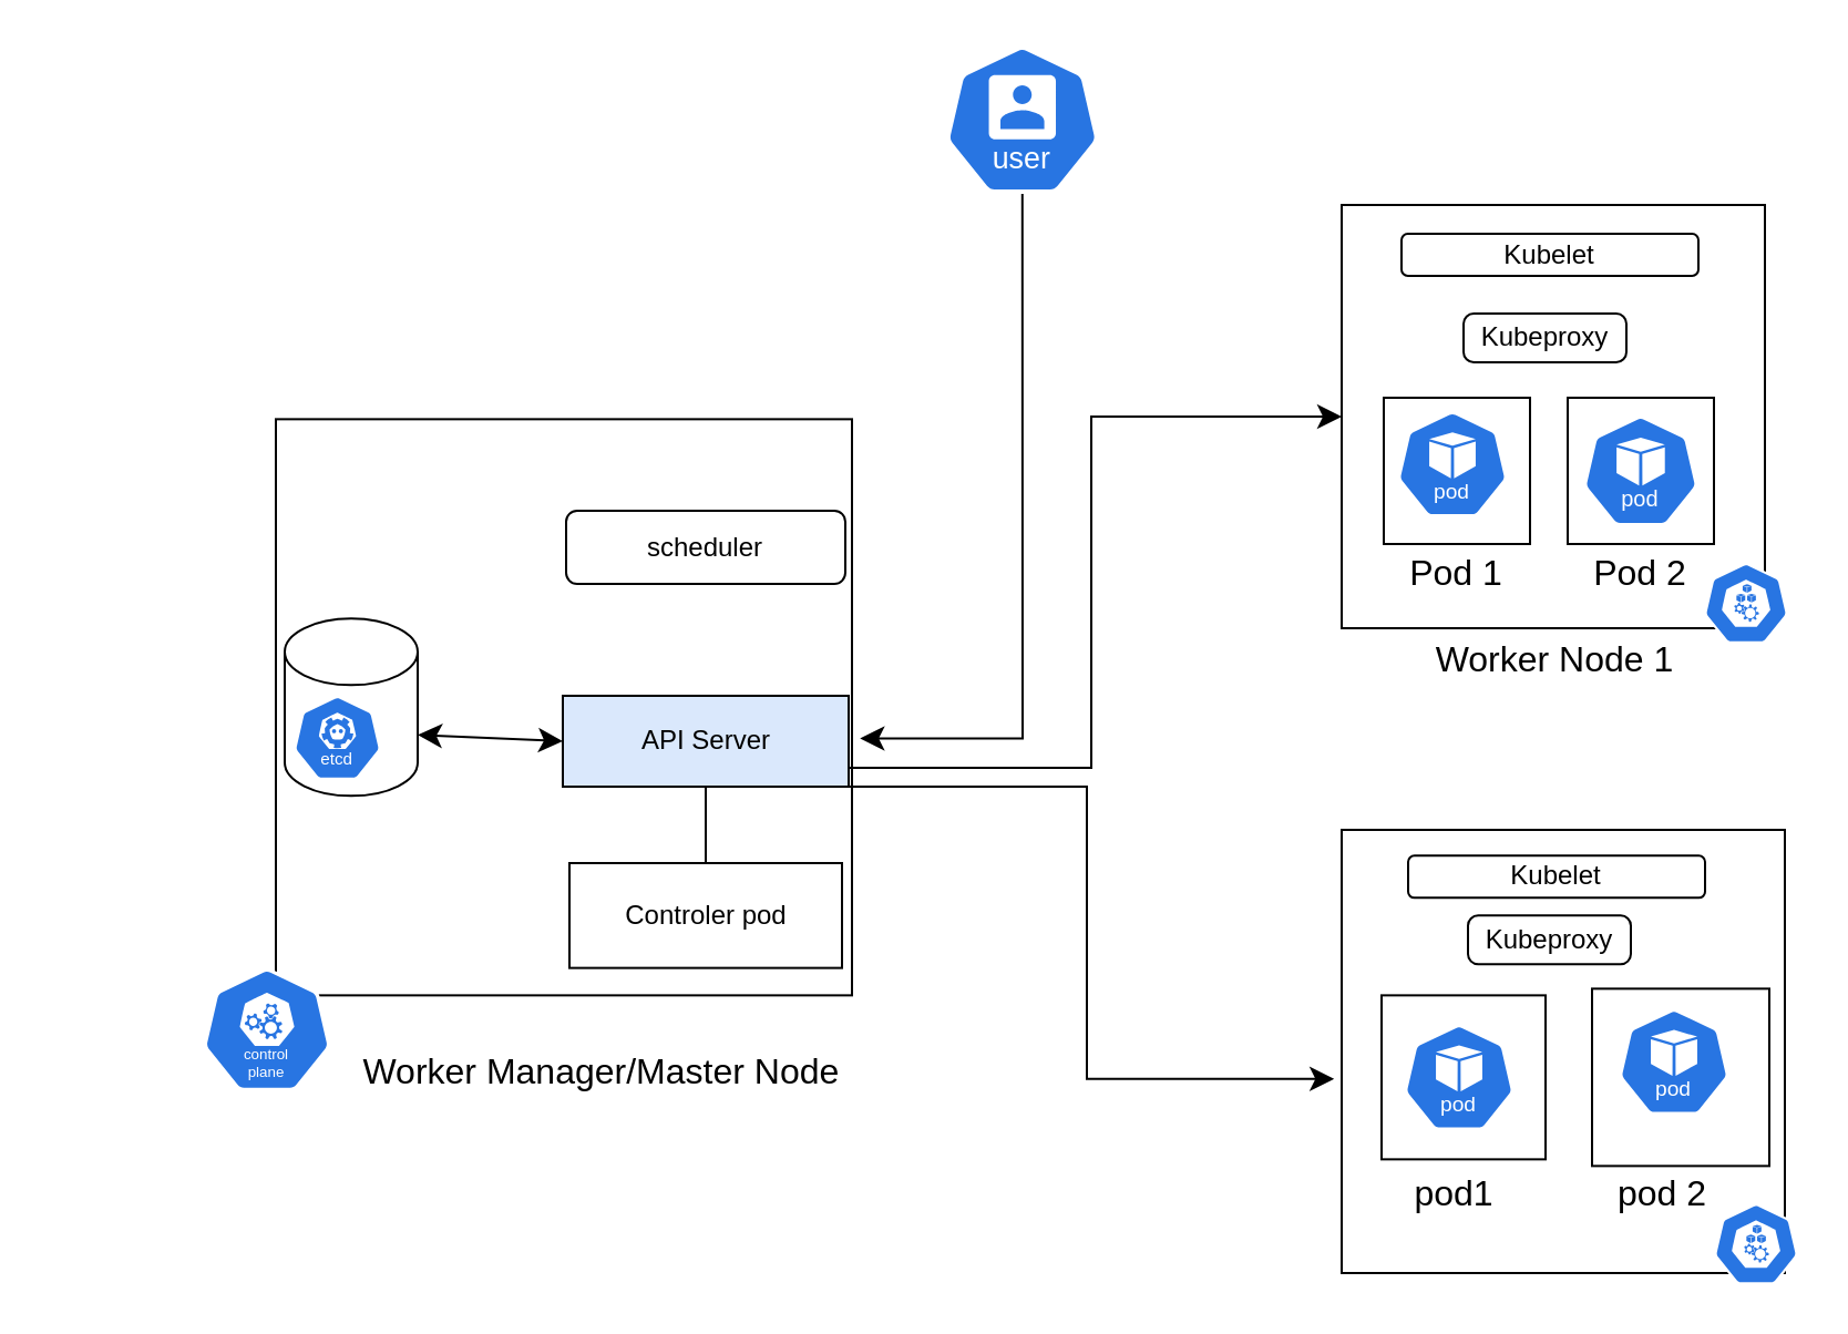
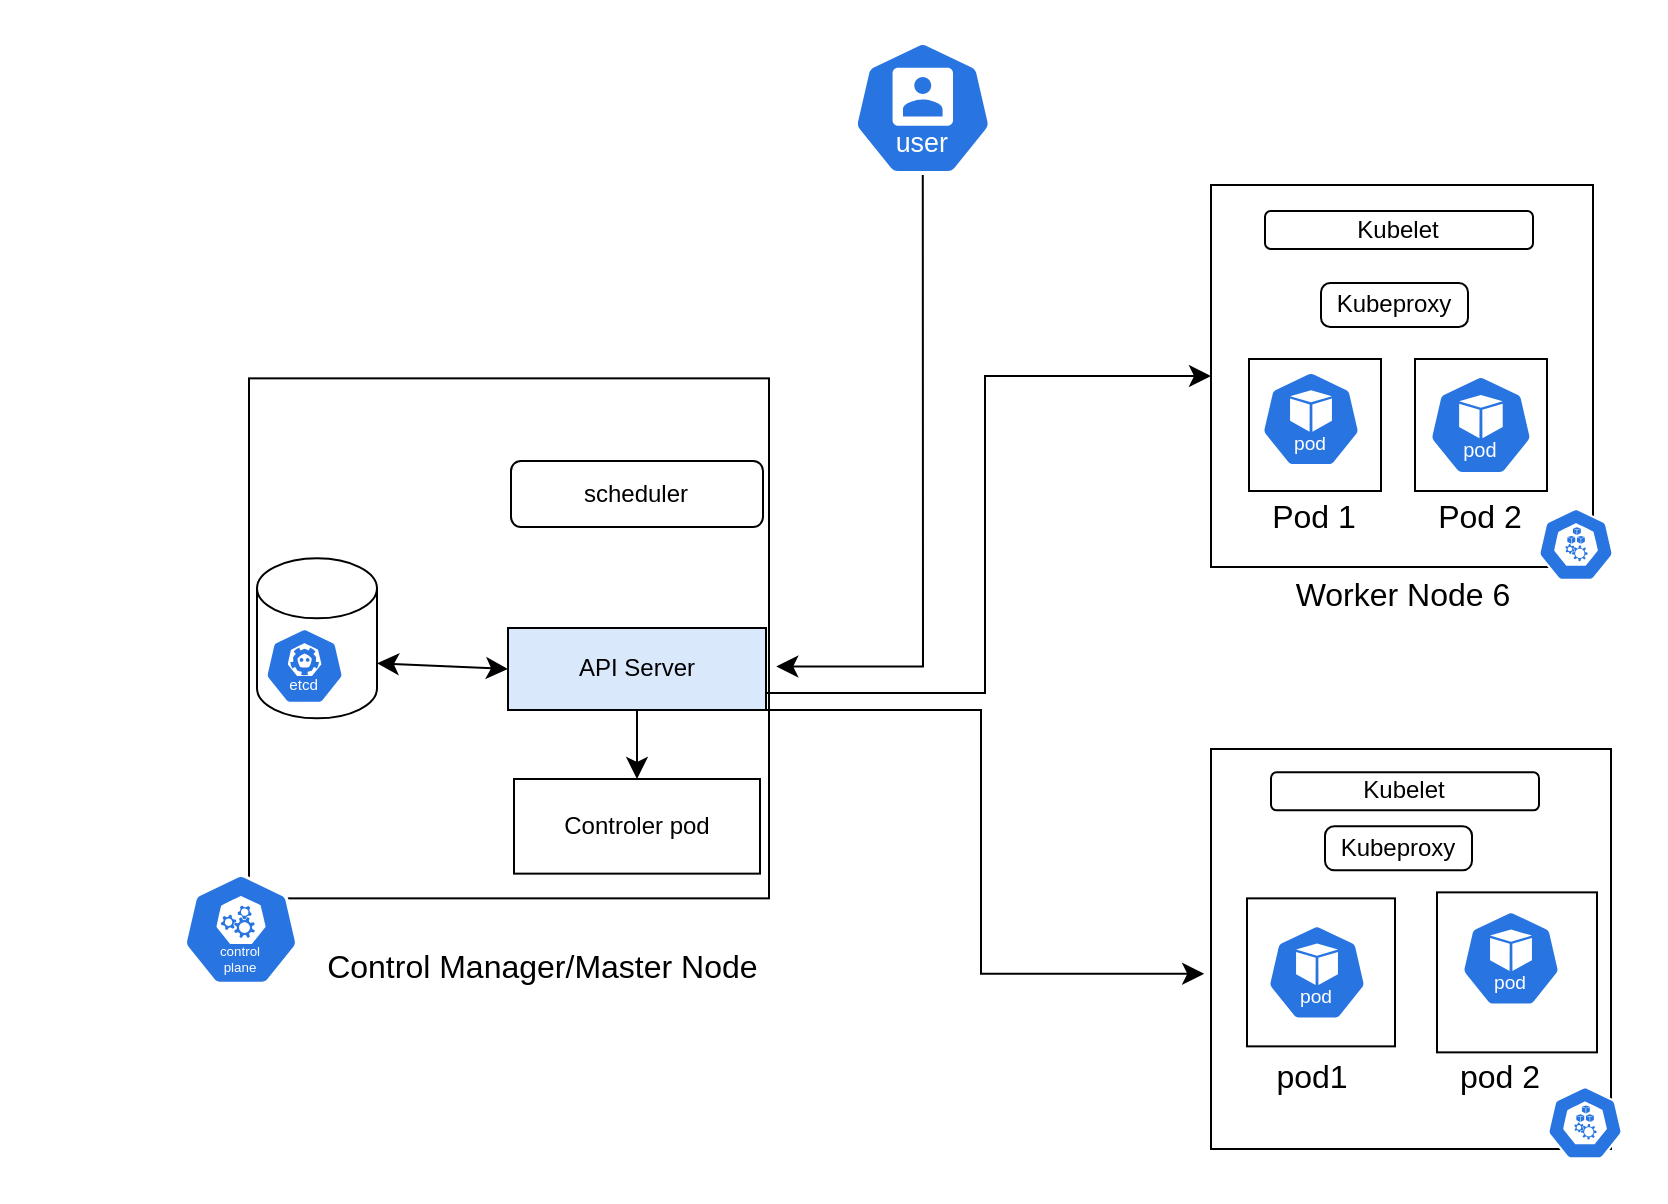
- <mxCell id="12" value="Worker Node 1" style="text;html=1;align=center;verticalAlign=middle;resizable=0;points=[];autosize=1;strokeColor=none;fillColor=none;fontSize=16;" vertex="1" parent="1"><mxGeometry x="638" y="281" width="125" height="31" as="geometry" /></mxCell>
+ <mxCell id="12" value="Worker Node 6" style="text;html=1;align=center;verticalAlign=middle;resizable=0;points=[];autosize=1;strokeColor=none;fillColor=none;fontSize=16;" vertex="1" parent="1"><mxGeometry x="638" y="281" width="125" height="31" as="geometry" /></mxCell>
- <mxCell id="5" style="edgeStyle=none;curved=1;rounded=0;orthogonalLoop=1;jettySize=auto;html=1;exitX=0.5;exitY=1;exitDx=0;exitDy=0;entryX=0.5;entryY=0;entryDx=0;entryDy=0;fontSize=12;startSize=8;endSize=8;endArrow=none;" edge="1" parent="1" source="6" target="4"><mxGeometry relative="1" as="geometry" /></mxCell>
+ <mxCell id="5" style="edgeStyle=none;curved=1;rounded=0;orthogonalLoop=1;jettySize=auto;html=1;exitX=0.5;exitY=1;exitDx=0;exitDy=0;entryX=0.5;entryY=0;entryDx=0;entryDy=0;fontSize=12;startSize=8;endSize=8;" edge="1" parent="1" source="6" target="4"><mxGeometry relative="1" as="geometry" /></mxCell>
- <mxCell id="11" value="&amp;nbsp; &amp;nbsp; &amp;nbsp; &amp;nbsp; &amp;nbsp; &amp;nbsp; &amp;nbsp; &amp;nbsp; &amp;nbsp; &amp;nbsp; &amp;nbsp; &amp;nbsp; &amp;nbsp; &amp;nbsp; &amp;nbsp; Worker Manager/Master Node" style="text;html=1;align=center;verticalAlign=middle;resizable=0;points=[];autosize=1;strokeColor=none;fillColor=none;fontSize=16;" vertex="1" parent="1"><mxGeometry x="20" y="467" width="367" height="31" as="geometry" /></mxCell>
+ <mxCell id="11" value="&amp;nbsp; &amp;nbsp; &amp;nbsp; &amp;nbsp; &amp;nbsp; &amp;nbsp; &amp;nbsp; &amp;nbsp; &amp;nbsp; &amp;nbsp; &amp;nbsp; &amp;nbsp; &amp;nbsp; &amp;nbsp; &amp;nbsp; Control Manager/Master Node" style="text;html=1;align=center;verticalAlign=middle;resizable=0;points=[];autosize=1;strokeColor=none;fillColor=none;fontSize=16;" vertex="1" parent="1"><mxGeometry x="20" y="467" width="367" height="31" as="geometry" /></mxCell>
